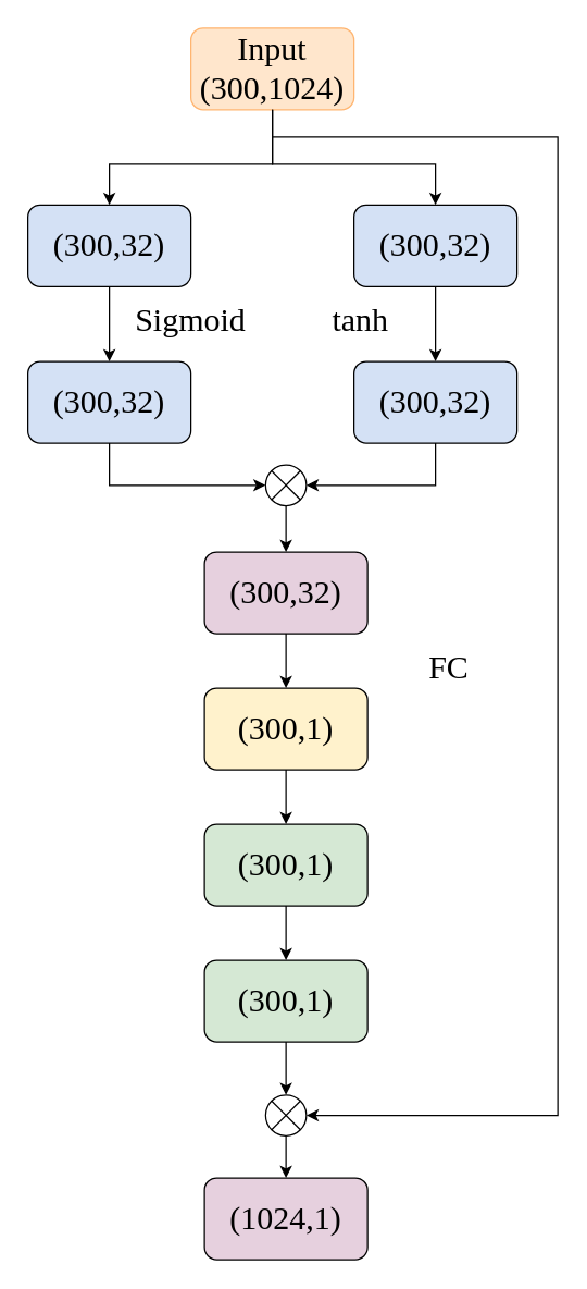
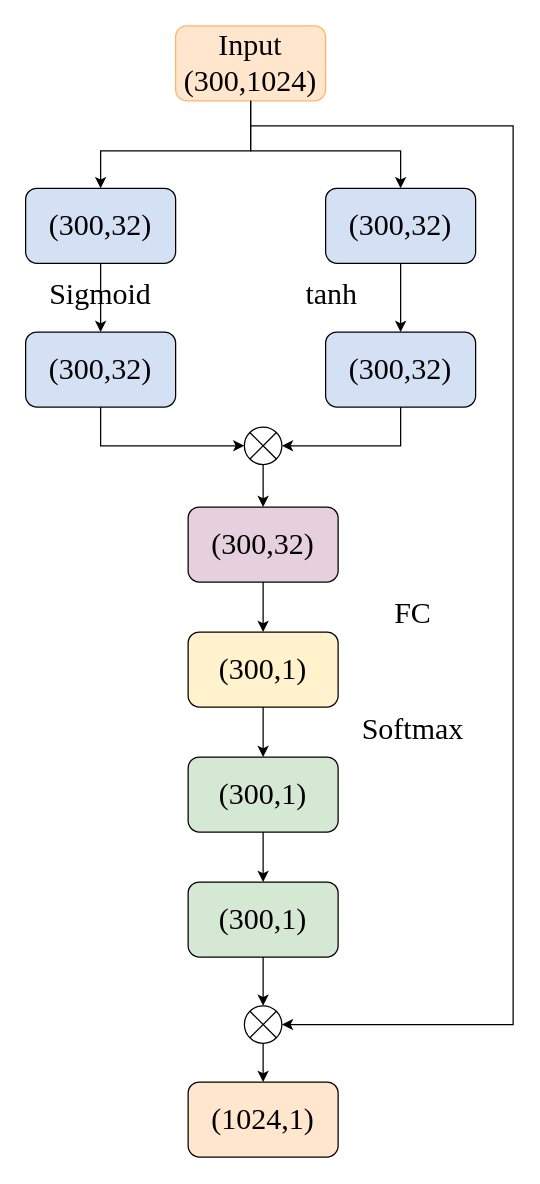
- <mxCell id="31" value="&lt;font style=&quot;font-size: 24px&quot; face=&quot;Times New Roman&quot;&gt;Sigmoid&lt;/font&gt;" style="text;html=1;strokeColor=none;fillColor=none;align=center;verticalAlign=middle;whiteSpace=wrap;rounded=0;" vertex="1" parent="1"><mxGeometry x="90" y="220" width="100" height="30" as="geometry" /></mxCell>
+ <mxCell id="31" value="&lt;font style=&quot;font-size: 24px&quot; face=&quot;Times New Roman&quot;&gt;Sigmoid&lt;/font&gt;" style="text;html=1;strokeColor=none;fillColor=none;align=center;verticalAlign=middle;whiteSpace=wrap;rounded=0;" vertex="1" parent="1"><mxGeometry x="30" y="220" width="100" height="30" as="geometry" /></mxCell>
+ <mxCell id="34" value="&lt;font style=&quot;font-size: 24px&quot; face=&quot;Times New Roman&quot;&gt;Softmax&lt;/font&gt;" style="text;html=1;strokeColor=none;fillColor=none;align=center;verticalAlign=middle;whiteSpace=wrap;rounded=0;" vertex="1" parent="1"><mxGeometry x="290" y="565" width="80" height="35" as="geometry" /></mxCell>
- <mxCell id="15" value="&lt;span&gt;&lt;font face=&quot;Times New Roman&quot; style=&quot;font-size: 24px&quot;&gt;(1024,1)&lt;/font&gt;&lt;/span&gt;" style="rounded=1;whiteSpace=wrap;html=1;fillColor=#e6d0de;" vertex="1" parent="1"><mxGeometry x="150" y="865" width="120" height="60" as="geometry" /></mxCell>
+ <mxCell id="15" value="&lt;span&gt;&lt;font face=&quot;Times New Roman&quot; style=&quot;font-size: 24px&quot;&gt;(1024,1)&lt;/font&gt;&lt;/span&gt;" style="rounded=1;whiteSpace=wrap;html=1;fillColor=#FFE6CC;" vertex="1" parent="1"><mxGeometry x="150" y="865" width="120" height="60" as="geometry" /></mxCell>
